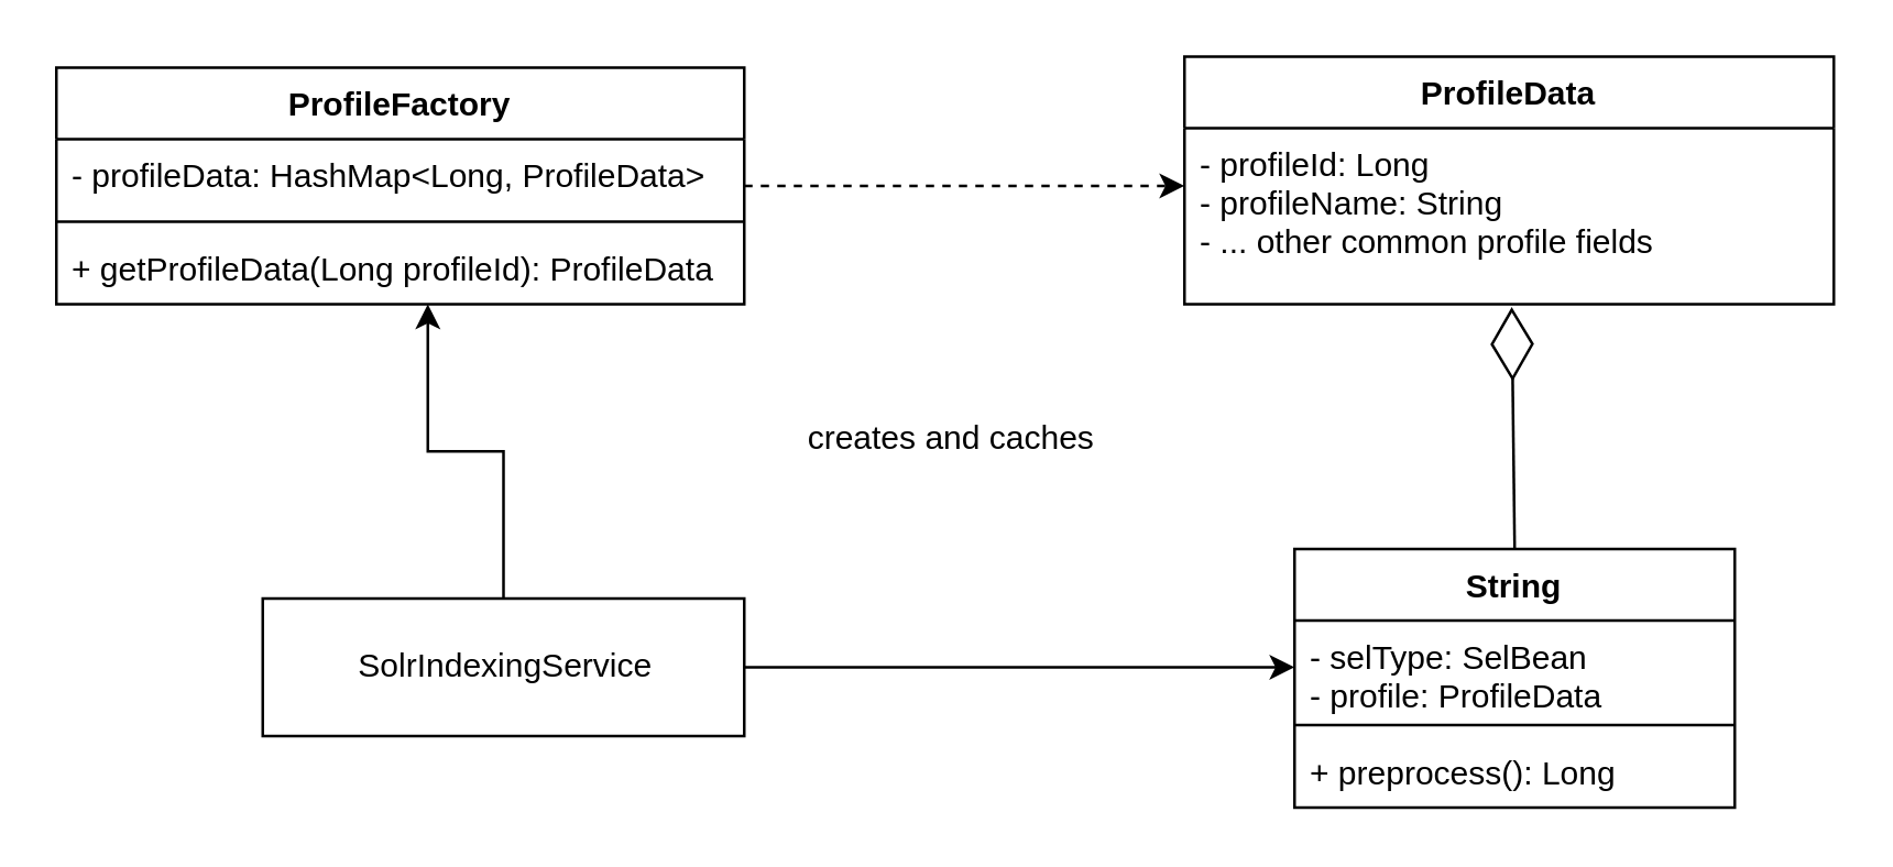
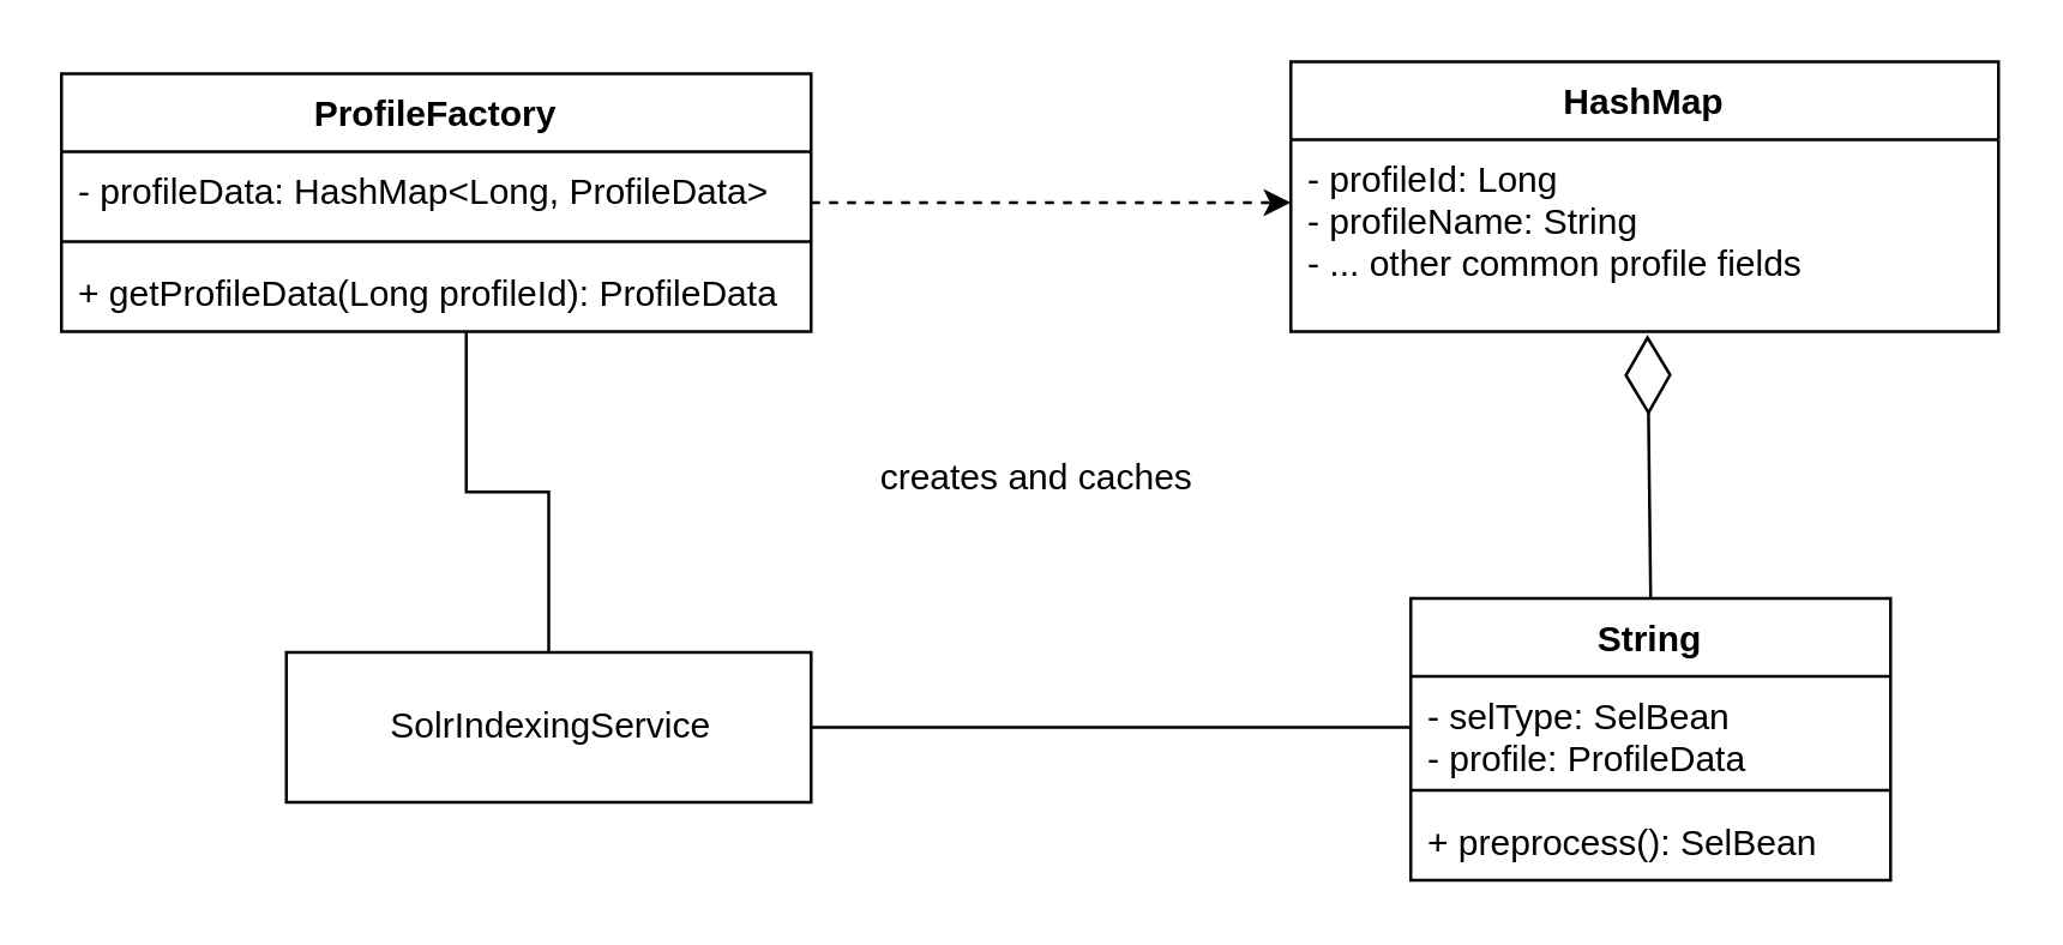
- <mxCell id="7" value="ProfileData" style="swimlane;fontStyle=1;align=center;verticalAlign=top;childLayout=stackLayout;horizontal=1;startSize=26;horizontalStack=0;resizeParent=1;resizeParentMax=0;resizeLast=0;collapsible=1;marginBottom=0;rounded=0;" vertex="1" parent="1"><mxGeometry x="430" y="20" width="236" height="90" as="geometry" /></mxCell>
+ <mxCell id="7" value="HashMap" style="swimlane;fontStyle=1;align=center;verticalAlign=top;childLayout=stackLayout;horizontal=1;startSize=26;horizontalStack=0;resizeParent=1;resizeParentMax=0;resizeLast=0;collapsible=1;marginBottom=0;rounded=0;" vertex="1" parent="1"><mxGeometry x="430" y="20" width="236" height="90" as="geometry" /></mxCell>
- <mxCell id="10" style="edgeStyle=orthogonalEdgeStyle;rounded=0;orthogonalLoop=1;jettySize=auto;html=1;entryX=0.54;entryY=1;entryDx=0;entryDy=0;entryPerimeter=0;" edge="1" parent="1" source="12" target="6"><mxGeometry relative="1" as="geometry" /></mxCell>
+ <mxCell id="10" style="edgeStyle=orthogonalEdgeStyle;rounded=0;orthogonalLoop=1;jettySize=auto;html=1;entryX=0.54;entryY=1;entryDx=0;entryDy=0;entryPerimeter=0;endArrow=none;" edge="1" parent="1" source="12" target="6"><mxGeometry relative="1" as="geometry" /></mxCell>
- <mxCell id="11" style="edgeStyle=orthogonalEdgeStyle;rounded=0;orthogonalLoop=1;jettySize=auto;html=1;entryX=0;entryY=0.5;entryDx=0;entryDy=0;" edge="1" parent="1" source="12" target="14"><mxGeometry relative="1" as="geometry" /></mxCell>
+ <mxCell id="11" style="edgeStyle=orthogonalEdgeStyle;rounded=0;orthogonalLoop=1;jettySize=auto;html=1;entryX=0;entryY=0.5;entryDx=0;entryDy=0;endArrow=none;" edge="1" parent="1" source="12" target="14"><mxGeometry relative="1" as="geometry" /></mxCell>
- <mxCell id="16" value="+ preprocess(): Long" style="text;strokeColor=none;fillColor=none;align=left;verticalAlign=top;spacingLeft=4;spacingRight=4;overflow=hidden;rotatable=0;points=[[0,0.5],[1,0.5]];portConstraint=eastwest;rounded=0;" vertex="1" parent="13"><mxGeometry y="68" width="160" height="26" as="geometry" /></mxCell>
+ <mxCell id="16" value="+ preprocess(): SelBean" style="text;strokeColor=none;fillColor=none;align=left;verticalAlign=top;spacingLeft=4;spacingRight=4;overflow=hidden;rotatable=0;points=[[0,0.5],[1,0.5]];portConstraint=eastwest;rounded=0;" vertex="1" parent="13"><mxGeometry y="68" width="160" height="26" as="geometry" /></mxCell>
